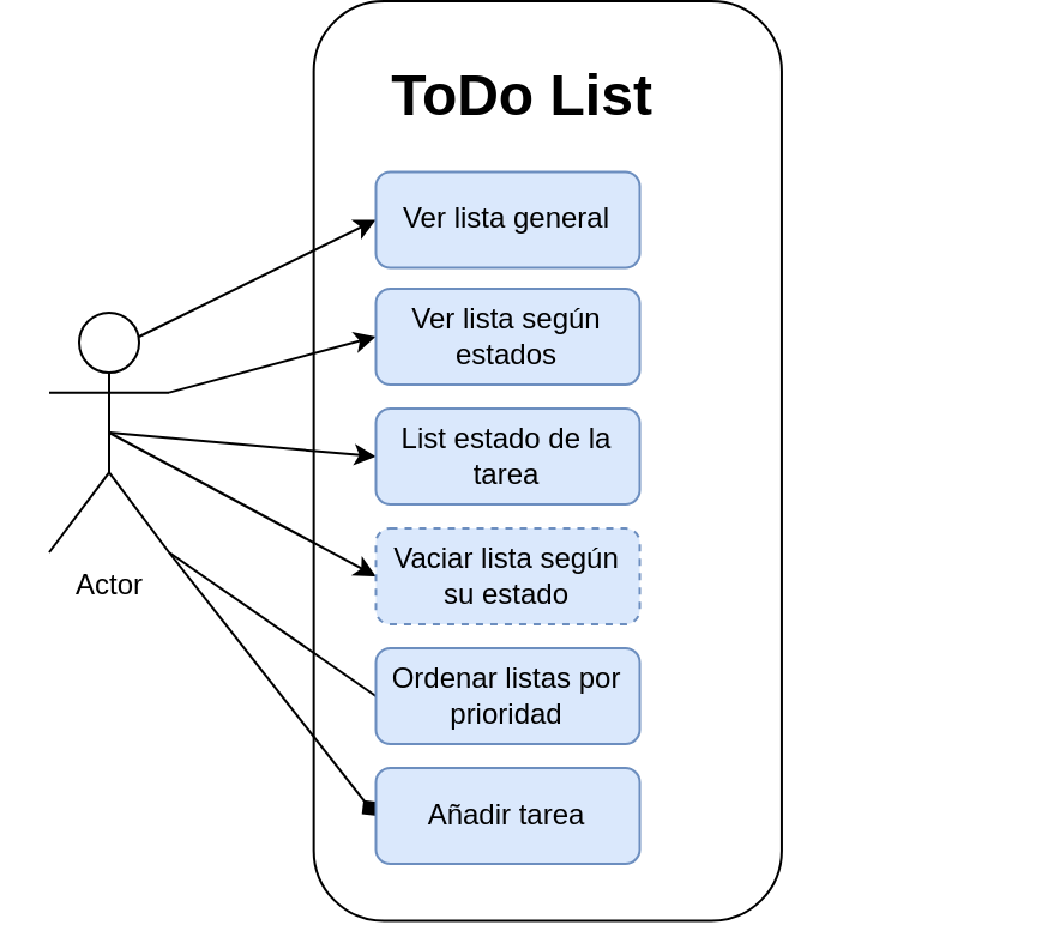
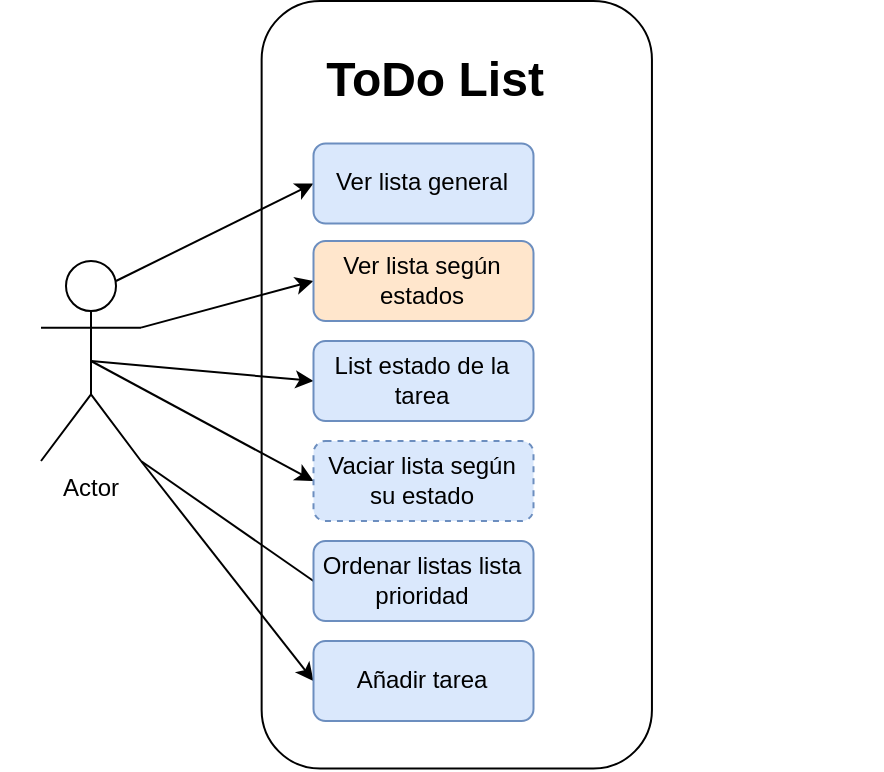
- <mxCell id="12" value="&lt;font color=&quot;#000000&quot;&gt;Ver lista según estados&lt;/font&gt;" style="rounded=1;whiteSpace=wrap;html=1;fillColor=#dae8fc;strokeColor=#6c8ebf;" parent="1" vertex="1"><mxGeometry x="156.25" y="120" width="110" height="40" as="geometry" /></mxCell>
+ <mxCell id="12" value="&lt;font color=&quot;#000000&quot;&gt;Ver lista según estados&lt;/font&gt;" style="rounded=1;whiteSpace=wrap;html=1;fillColor=#ffe6cc;strokeColor=#6c8ebf;" parent="1" vertex="1"><mxGeometry x="156.25" y="120" width="110" height="40" as="geometry" /></mxCell>
- <mxCell id="15" value="&lt;font color=&quot;#000000&quot;&gt;Ordenar listas por prioridad&lt;/font&gt;" style="rounded=1;whiteSpace=wrap;html=1;fillColor=#dae8fc;strokeColor=#6c8ebf;" parent="1" vertex="1"><mxGeometry x="156.25" y="270" width="110" height="40" as="geometry" /></mxCell>
+ <mxCell id="15" value="&lt;font color=&quot;#000000&quot;&gt;Ordenar listas lista prioridad&lt;/font&gt;" style="rounded=1;whiteSpace=wrap;html=1;fillColor=#dae8fc;strokeColor=#6c8ebf;" parent="1" vertex="1"><mxGeometry x="156.25" y="270" width="110" height="40" as="geometry" /></mxCell>
- <mxCell id="8" style="edgeStyle=none;html=1;exitX=1;exitY=1;exitDx=0;exitDy=0;exitPerimeter=0;entryX=0;entryY=0.5;entryDx=0;entryDy=0;fontColor=#000000;rounded=1;endArrow=diamond;" parent="1" source="9" target="16" edge="1"><mxGeometry relative="1" as="geometry" /></mxCell>
+ <mxCell id="8" style="edgeStyle=none;html=1;exitX=1;exitY=1;exitDx=0;exitDy=0;exitPerimeter=0;entryX=0;entryY=0.5;entryDx=0;entryDy=0;fontColor=#000000;rounded=1;" parent="1" source="9" target="16" edge="1"><mxGeometry relative="1" as="geometry" /></mxCell>
